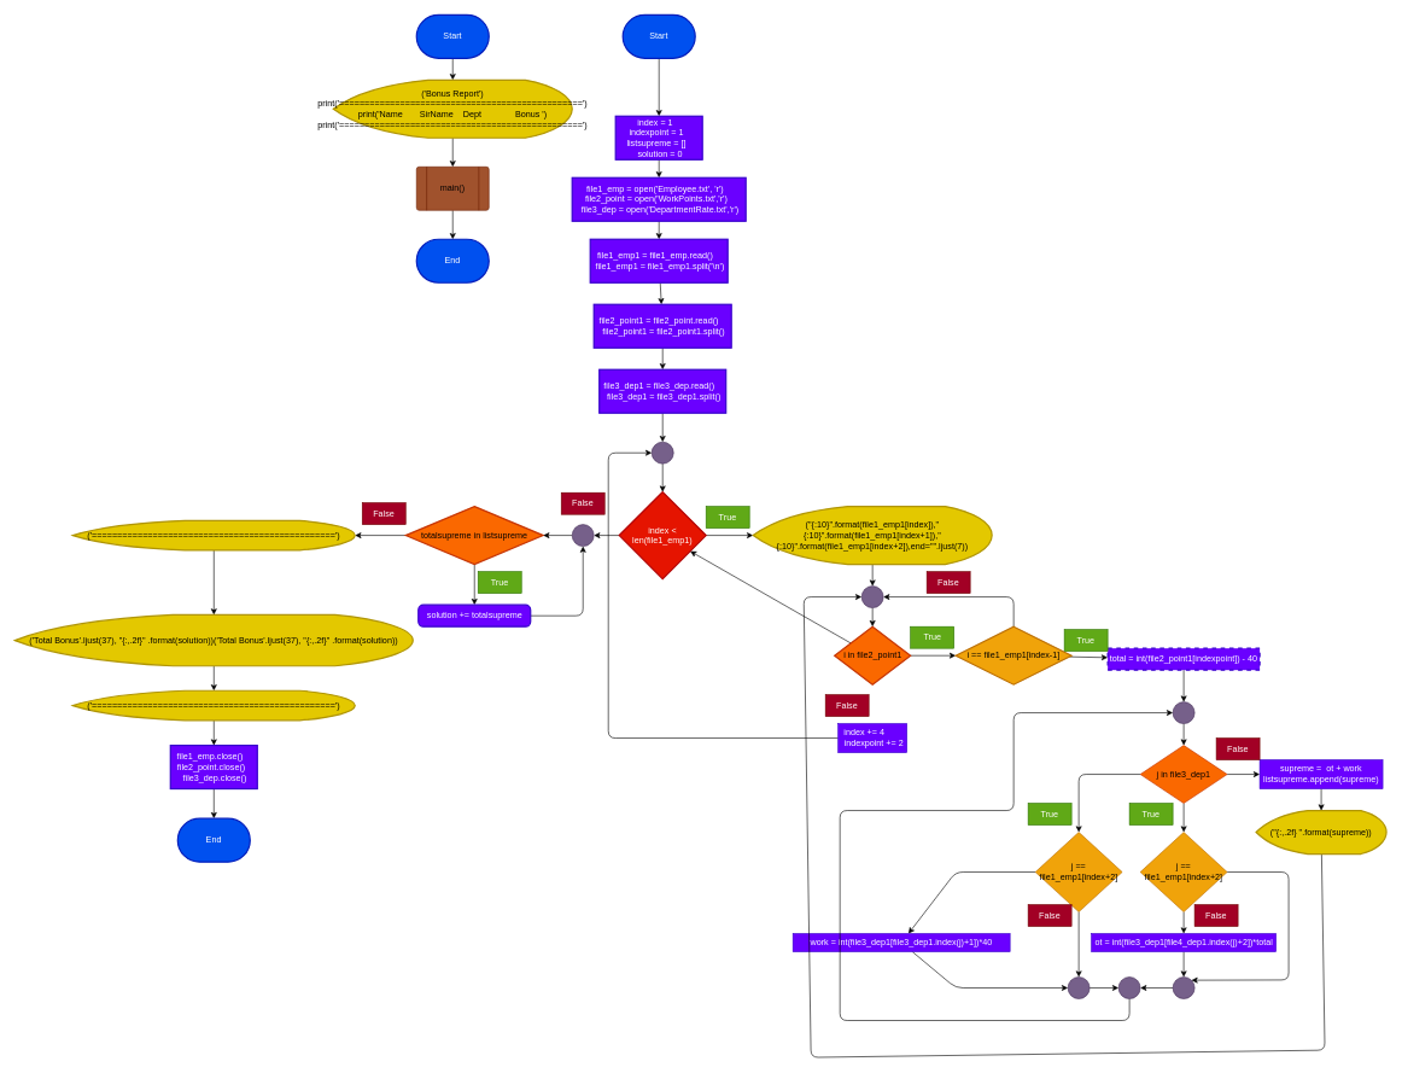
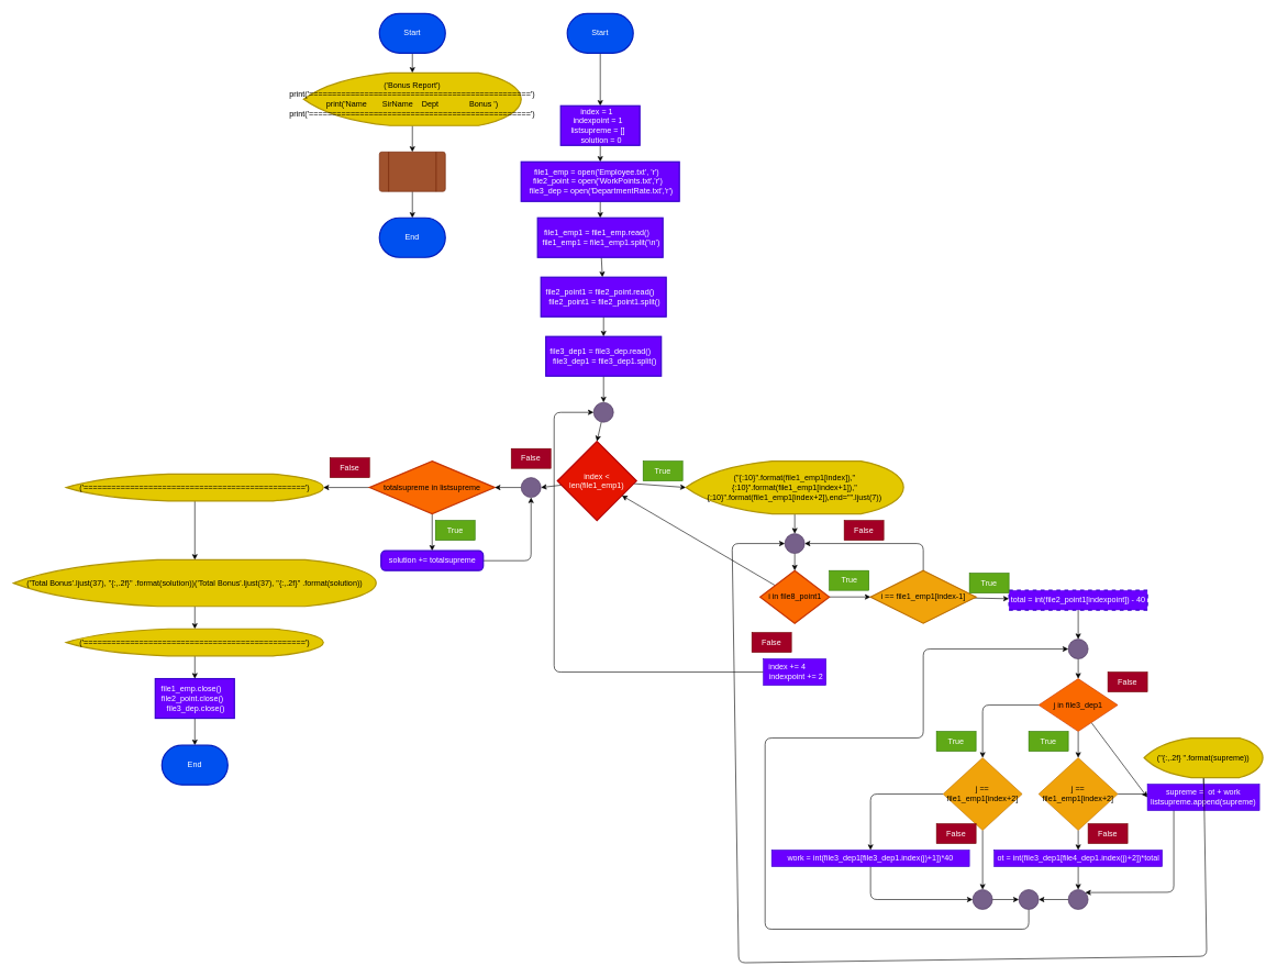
- <mxCell id="8" value="main()" style="text;html=1;strokeColor=none;fillColor=none;align=center;verticalAlign=middle;whiteSpace=wrap;rounded=0;" vertex="1" parent="1"><mxGeometry x="595" y="245" width="60" height="30" as="geometry" /></mxCell>
- <mxCell id="24" value="index &amp;lt; len(file1_emp1)" style="rhombus;whiteSpace=wrap;html=1;strokeWidth=2;fillColor=#e51400;fontColor=#ffffff;strokeColor=#B20000;" vertex="1" parent="1"><mxGeometry x="855" y="679" width="120" height="120" as="geometry" /></mxCell>
+ <mxCell id="24" value="index &amp;lt; len(file1_emp1)" style="rhombus;whiteSpace=wrap;html=1;strokeWidth=2;fillColor=#e51400;fontColor=#ffffff;strokeColor=#B20000;" vertex="1" parent="1"><mxGeometry x="845" y="669" width="120" height="120" as="geometry" /></mxCell>
- <mxCell id="29" value="i in file2_point1" style="rhombus;whiteSpace=wrap;html=1;strokeWidth=2;fillColor=#fa6800;fontColor=#000000;strokeColor=#C73500;" vertex="1" parent="1"><mxGeometry x="1152.5" y="865" width="105" height="80" as="geometry" /></mxCell>
+ <mxCell id="29" value="i in file8_point1" style="rhombus;whiteSpace=wrap;html=1;strokeWidth=2;fillColor=#fa6800;fontColor=#000000;strokeColor=#C73500;" vertex="1" parent="1"><mxGeometry x="1152.5" y="865" width="105" height="80" as="geometry" /></mxCell>
- <mxCell id="71" value="supreme =&amp;nbsp; ot + work&lt;br&gt;listsupreme.append(supreme)" style="rounded=0;whiteSpace=wrap;html=1;fillColor=#6a00ff;fontColor=#ffffff;strokeColor=#3700CC;" vertex="1" parent="1"><mxGeometry x="1740" y="1049" width="170" height="40" as="geometry" /></mxCell>
+ <mxCell id="71" value="supreme =&amp;nbsp; ot + work&lt;br&gt;listsupreme.append(supreme)" style="rounded=0;whiteSpace=wrap;html=1;fillColor=#6a00ff;fontColor=#ffffff;strokeColor=#3700CC;" vertex="1" parent="1"><mxGeometry x="1740" y="1189" width="170" height="40" as="geometry" /></mxCell>
- <mxCell id="61" value="work = int(file3_dep1[file3_dep1.index(j)+1])*40" style="whiteSpace=wrap;html=1;fillColor=#6a00ff;fontColor=#ffffff;strokeColor=#3700CC;" vertex="1" parent="1"><mxGeometry x="1095" y="1289" width="300" height="25" as="geometry" /></mxCell>
+ <mxCell id="61" value="work = int(file3_dep1[file3_dep1.index(j)+1])*40" style="whiteSpace=wrap;html=1;fillColor=#6a00ff;fontColor=#ffffff;strokeColor=#3700CC;" vertex="1" parent="1"><mxGeometry x="1170" y="1289" width="300" height="25" as="geometry" /></mxCell>
